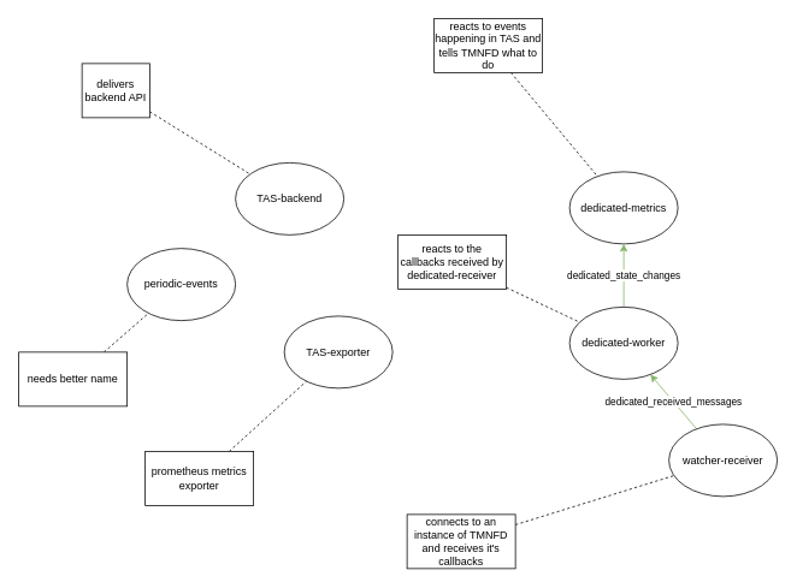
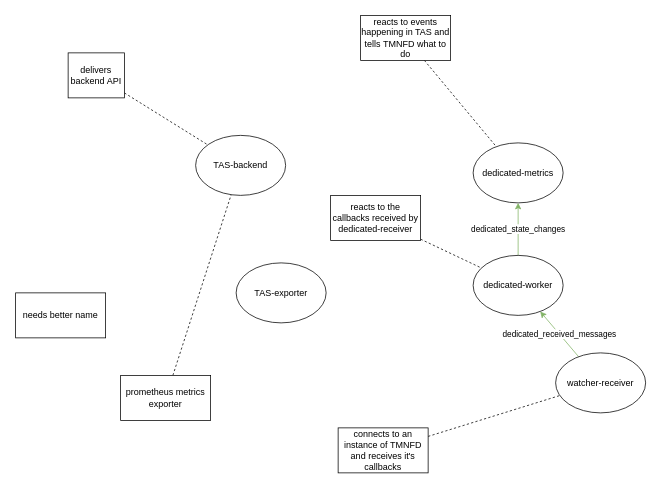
- <mxCell id="8" value="periodic-events" style="ellipse;whiteSpace=wrap;html=1;" parent="1" vertex="1"><mxGeometry x="140" y="275" width="120" height="80" as="geometry" /></mxCell>
- <mxCell id="9" style="edgeStyle=none;rounded=0;orthogonalLoop=1;jettySize=auto;html=1;dashed=1;endArrow=none;endFill=0;" parent="1" source="10" target="8" edge="1"><mxGeometry relative="1" as="geometry" /></mxCell>
- <mxCell id="4" style="rounded=0;orthogonalLoop=1;jettySize=auto;html=1;endArrow=none;endFill=0;dashed=1;" parent="1" source="5" target="3" edge="1"><mxGeometry relative="1" as="geometry" /></mxCell>
+ <mxCell id="4" style="rounded=0;orthogonalLoop=1;jettySize=auto;html=1;endArrow=none;endFill=0;dashed=1;" parent="1" source="5" target="2" edge="1"><mxGeometry relative="1" as="geometry" /></mxCell>
